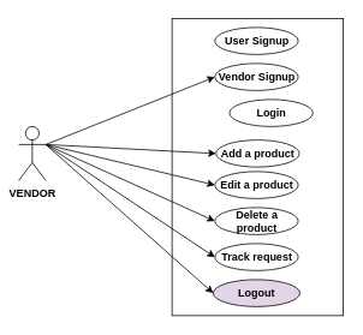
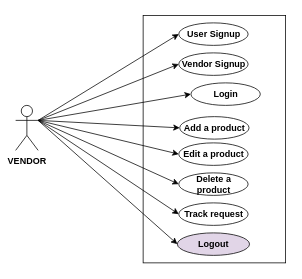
+ <mxCell id="10" value="" style="endArrow=classic;html=1;rounded=0;exitX=1;exitY=0.333;exitDx=0;exitDy=0;exitPerimeter=0;entryX=0;entryY=0.5;entryDx=0;entryDy=0;" edge="1" parent="1" source="2" target="4"><mxGeometry width="50" height="50" relative="1" as="geometry"><mxPoint x="290" y="170" as="sourcePoint" /><mxPoint x="340" y="120" as="targetPoint" /></mxGeometry></mxCell>
+ <mxCell id="11" value="" style="endArrow=classic;html=1;rounded=0;exitX=1;exitY=0.333;exitDx=0;exitDy=0;exitPerimeter=0;entryX=0;entryY=0.5;entryDx=0;entryDy=0;" edge="1" parent="1" source="2" target="5"><mxGeometry width="50" height="50" relative="1" as="geometry"><mxPoint x="290" y="170" as="sourcePoint" /><mxPoint x="340" y="120" as="targetPoint" /></mxGeometry></mxCell>
